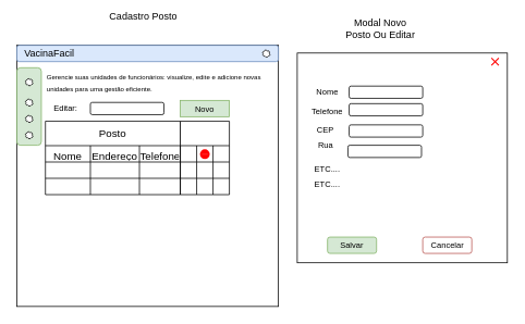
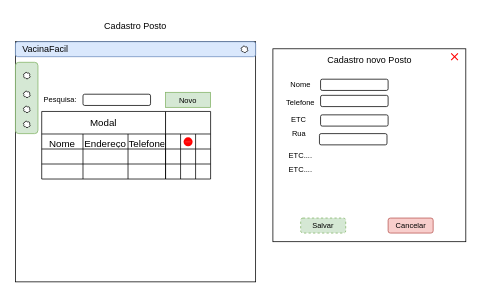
- <mxCell id="11" value="Cadastro Posto" style="text;html=1;strokeColor=none;fillColor=none;align=center;verticalAlign=middle;whiteSpace=wrap;rounded=0;" vertex="1" parent="1"><mxGeometry x="130" y="5" width="90" height="30" as="geometry" /></mxCell>
+ <mxCell id="11" value="Cadastro Posto" style="text;html=1;strokeColor=none;fillColor=none;align=center;verticalAlign=middle;whiteSpace=wrap;rounded=0;" vertex="1" parent="1"><mxGeometry x="135" y="20" width="90" height="30" as="geometry" /></mxCell>
- <mxCell id="44" value="Modal Novo Posto Ou Editar" style="text;html=1;strokeColor=none;fillColor=none;align=center;verticalAlign=middle;whiteSpace=wrap;rounded=0;" vertex="1" parent="1"><mxGeometry x="420" y="20" width="90" height="30" as="geometry" /></mxCell>
+ <mxCell id="48" value="Cadastro novo Posto" style="text;html=1;strokeColor=none;fillColor=none;align=center;verticalAlign=middle;whiteSpace=wrap;rounded=0;" vertex="1" parent="1"><mxGeometry x="426.5" y="65" width="130" height="30" as="geometry" /></mxCell>
- <mxCell id="12" value="&lt;font style=&quot;font-size: 8px;&quot;&gt;Gerencie suas unidades de funcionários: visualize, edite e adicione novas unidades para uma gestão eficiente.&lt;/font&gt;" style="text;html=1;strokeColor=none;fillColor=none;align=left;verticalAlign=middle;whiteSpace=wrap;rounded=0;" vertex="1" parent="1"><mxGeometry x="55" y="85" width="275" height="30" as="geometry" /></mxCell>
- <mxCell id="41" value="&lt;font style=&quot;font-size: 10px;&quot;&gt;Editar:&lt;/font&gt;" style="text;html=1;strokeColor=none;fillColor=none;align=center;verticalAlign=middle;whiteSpace=wrap;rounded=0;fontSize=16;fontFamily=Helvetica;fontColor=default;" vertex="1" parent="1"><mxGeometry x="50" y="115" width="60" height="30" as="geometry" /></mxCell>
+ <mxCell id="41" value="&lt;font style=&quot;font-size: 10px;&quot;&gt;Pesquisa:&lt;/font&gt;" style="text;html=1;strokeColor=none;fillColor=none;align=center;verticalAlign=middle;whiteSpace=wrap;rounded=0;fontSize=16;fontFamily=Helvetica;fontColor=default;" vertex="1" parent="1"><mxGeometry x="50" y="115" width="60" height="30" as="geometry" /></mxCell>
- <mxCell id="51" value="&lt;font style=&quot;font-size: 10px;&quot;&gt;CEP&lt;/font&gt;" style="text;html=1;strokeColor=none;fillColor=none;align=center;verticalAlign=middle;whiteSpace=wrap;rounded=0;fontSize=16;fontFamily=Helvetica;fontColor=default;strokeWidth=8;" vertex="1" parent="1"><mxGeometry x="370" y="142.5" width="55" height="27.5" as="geometry" /></mxCell>
+ <mxCell id="51" value="&lt;font style=&quot;font-size: 10px;&quot;&gt;ETC&lt;/font&gt;" style="text;html=1;strokeColor=none;fillColor=none;align=center;verticalAlign=middle;whiteSpace=wrap;rounded=0;fontSize=16;fontFamily=Helvetica;fontColor=default;strokeWidth=8;" vertex="1" parent="1"><mxGeometry x="370" y="142.5" width="55" height="27.5" as="geometry" /></mxCell>
- <mxCell id="13" value="Posto" style="shape=table;startSize=30;container=1;collapsible=0;childLayout=tableLayout;strokeColor=default;fontSize=13;horizontal=1;verticalAlign=middle;swimlaneLine=1;rounded=0;shadow=0;fixedRows=0;fillStyle=auto;strokeWidth=1;" vertex="1" parent="1"><mxGeometry x="55" y="148" width="165" height="90" as="geometry" /></mxCell>
+ <mxCell id="13" value="Modal" style="shape=table;startSize=30;container=1;collapsible=0;childLayout=tableLayout;strokeColor=default;fontSize=13;horizontal=1;verticalAlign=middle;swimlaneLine=1;rounded=0;shadow=0;fixedRows=0;fillStyle=auto;strokeWidth=1;" vertex="1" parent="1"><mxGeometry x="55" y="148" width="165" height="90" as="geometry" /></mxCell>
- <mxCell id="56" value="&lt;font style=&quot;font-size: 10px;&quot;&gt;Salvar&lt;/font&gt;" style="rounded=1;whiteSpace=wrap;html=1;shadow=0;fillStyle=auto;strokeColor=#82b366;fontFamily=Helvetica;fontSize=16;startSize=30;fillColor=#d5e8d4;align=center;verticalAlign=bottom;horizontal=1;" vertex="1" parent="1"><mxGeometry x="400" y="290" width="60" height="20" as="geometry" /></mxCell>
+ <mxCell id="56" value="&lt;font style=&quot;font-size: 10px;&quot;&gt;Salvar&lt;/font&gt;" style="rounded=1;whiteSpace=wrap;html=1;shadow=0;fillStyle=auto;strokeColor=#82b366;fontFamily=Helvetica;fontSize=16;startSize=30;fillColor=#d5e8d4;align=center;verticalAlign=bottom;horizontal=1;dashed=1;" vertex="1" parent="1"><mxGeometry x="400" y="290" width="60" height="20" as="geometry" /></mxCell>
- <mxCell id="58" value="&lt;font style=&quot;font-size: 10px;&quot;&gt;Cancelar&lt;/font&gt;" style="rounded=1;whiteSpace=wrap;html=1;shadow=0;fillStyle=auto;strokeColor=#b85450;fontFamily=Helvetica;fontSize=16;startSize=30;fillColor=#ffffff;align=center;verticalAlign=bottom;horizontal=1;" vertex="1" parent="1"><mxGeometry x="516.5" y="290" width="60" height="20" as="geometry" /></mxCell>
+ <mxCell id="58" value="&lt;font style=&quot;font-size: 10px;&quot;&gt;Cancelar&lt;/font&gt;" style="rounded=1;whiteSpace=wrap;html=1;shadow=0;fillStyle=auto;strokeColor=#b85450;fontFamily=Helvetica;fontSize=16;startSize=30;fillColor=#f8cecc;align=center;verticalAlign=bottom;horizontal=1;" vertex="1" parent="1"><mxGeometry x="516.5" y="290" width="60" height="20" as="geometry" /></mxCell>
